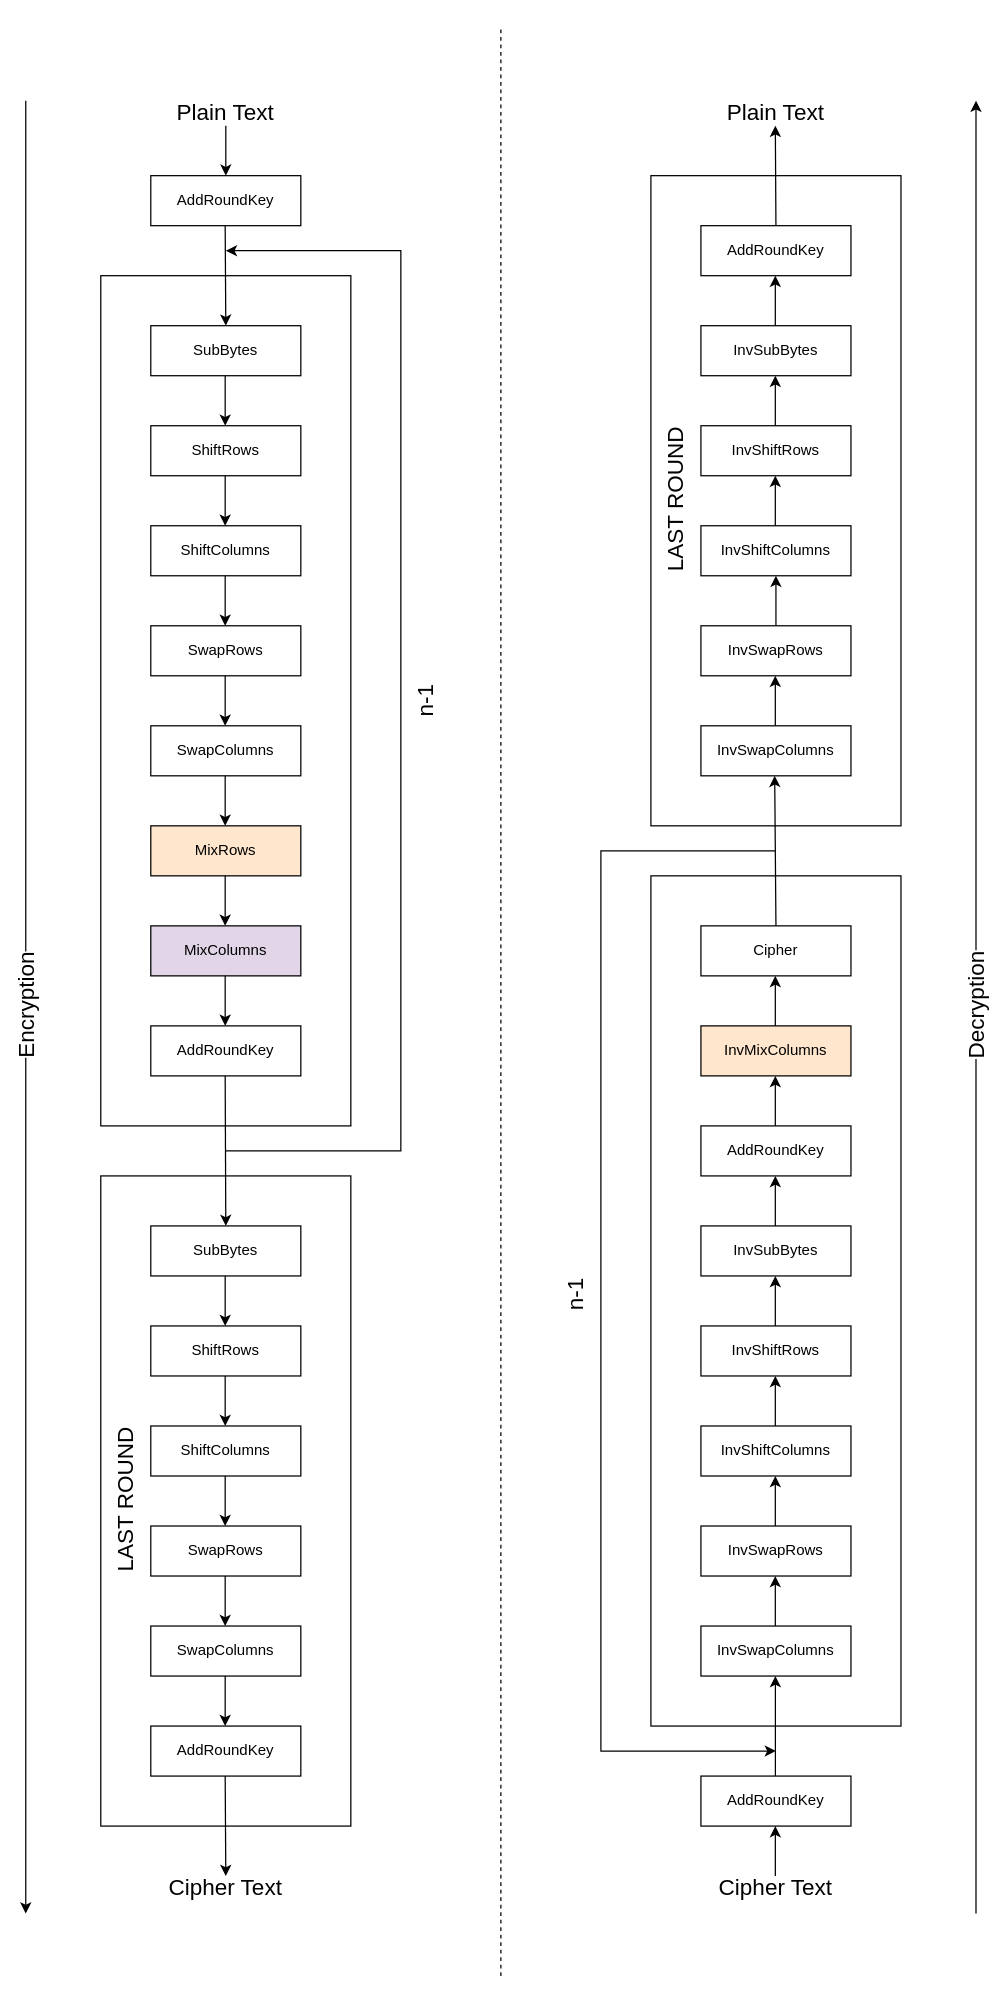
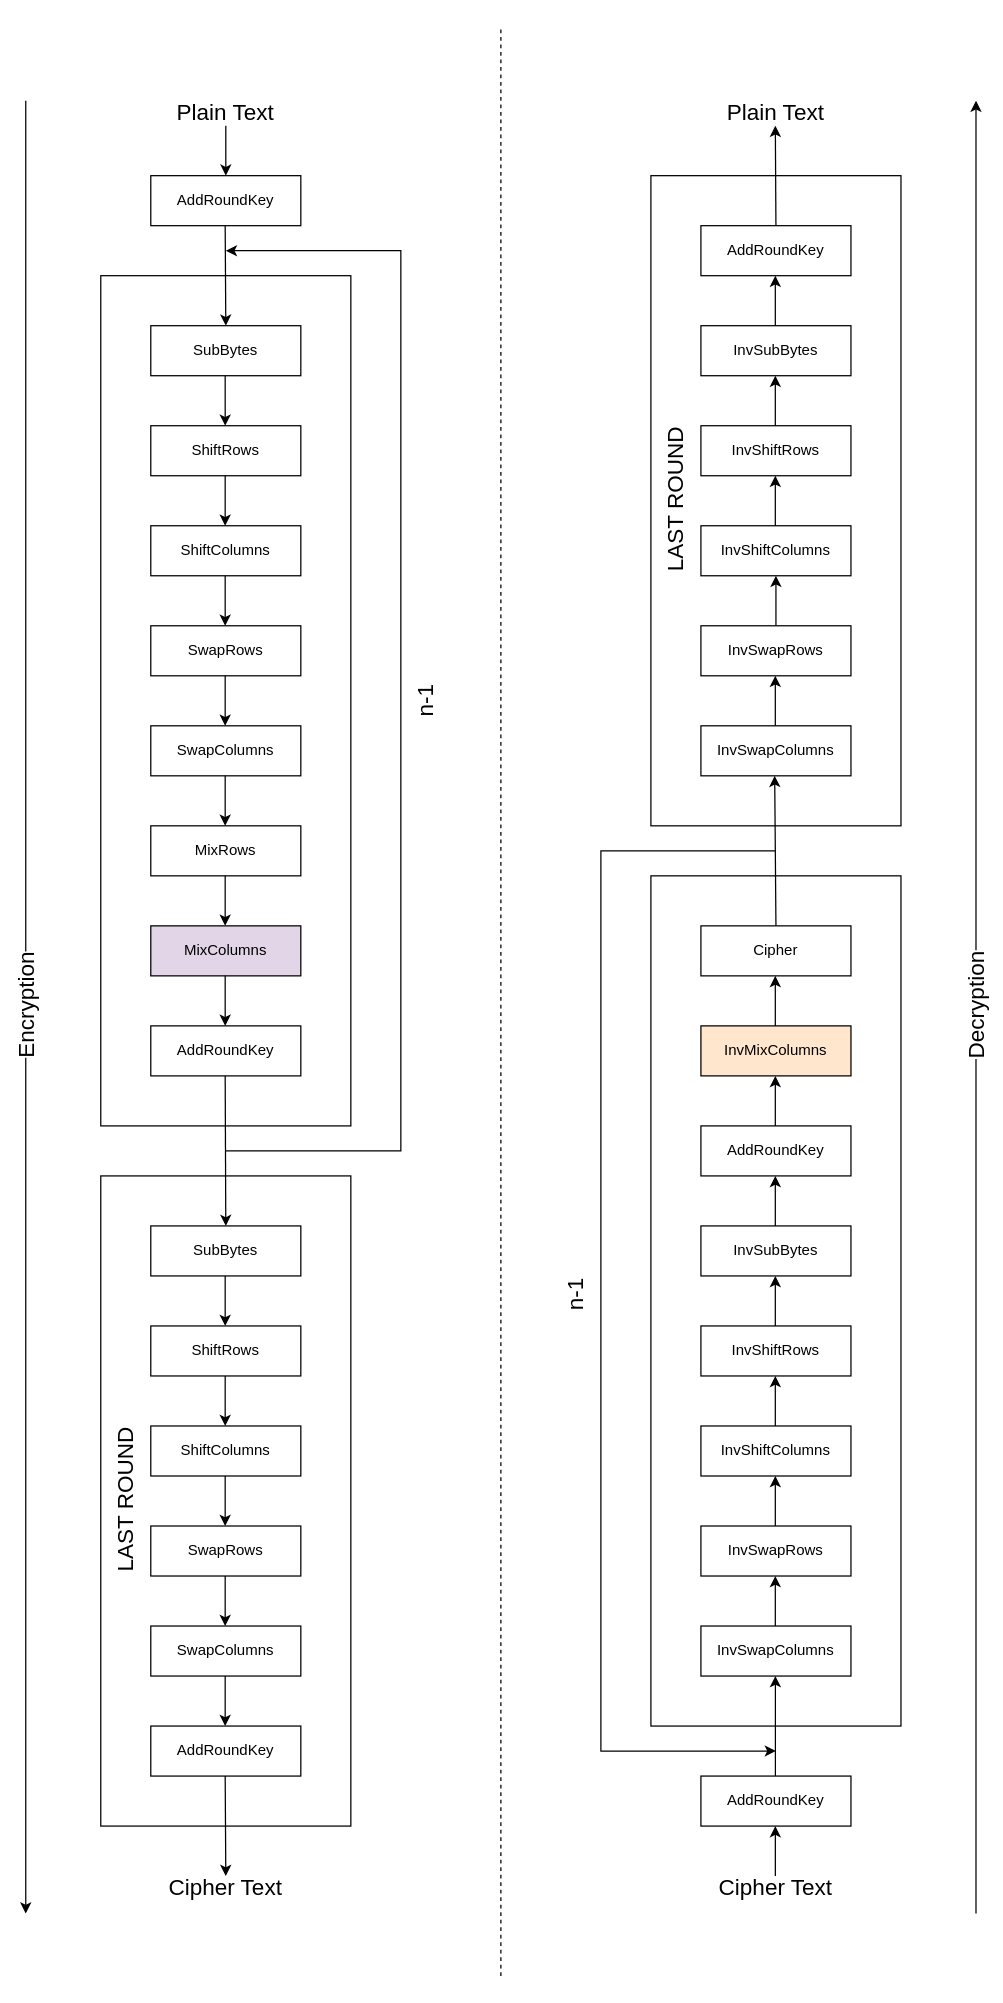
- <mxCell id="12" value="MixRows" style="rounded=0;whiteSpace=wrap;html=1;fillColor=#ffe6cc;" parent="1" vertex="1"><mxGeometry x="120" y="660" width="120" height="40" as="geometry" /></mxCell>
+ <mxCell id="12" value="MixRows" style="rounded=0;whiteSpace=wrap;html=1;" parent="1" vertex="1"><mxGeometry x="120" y="660" width="120" height="40" as="geometry" /></mxCell>
